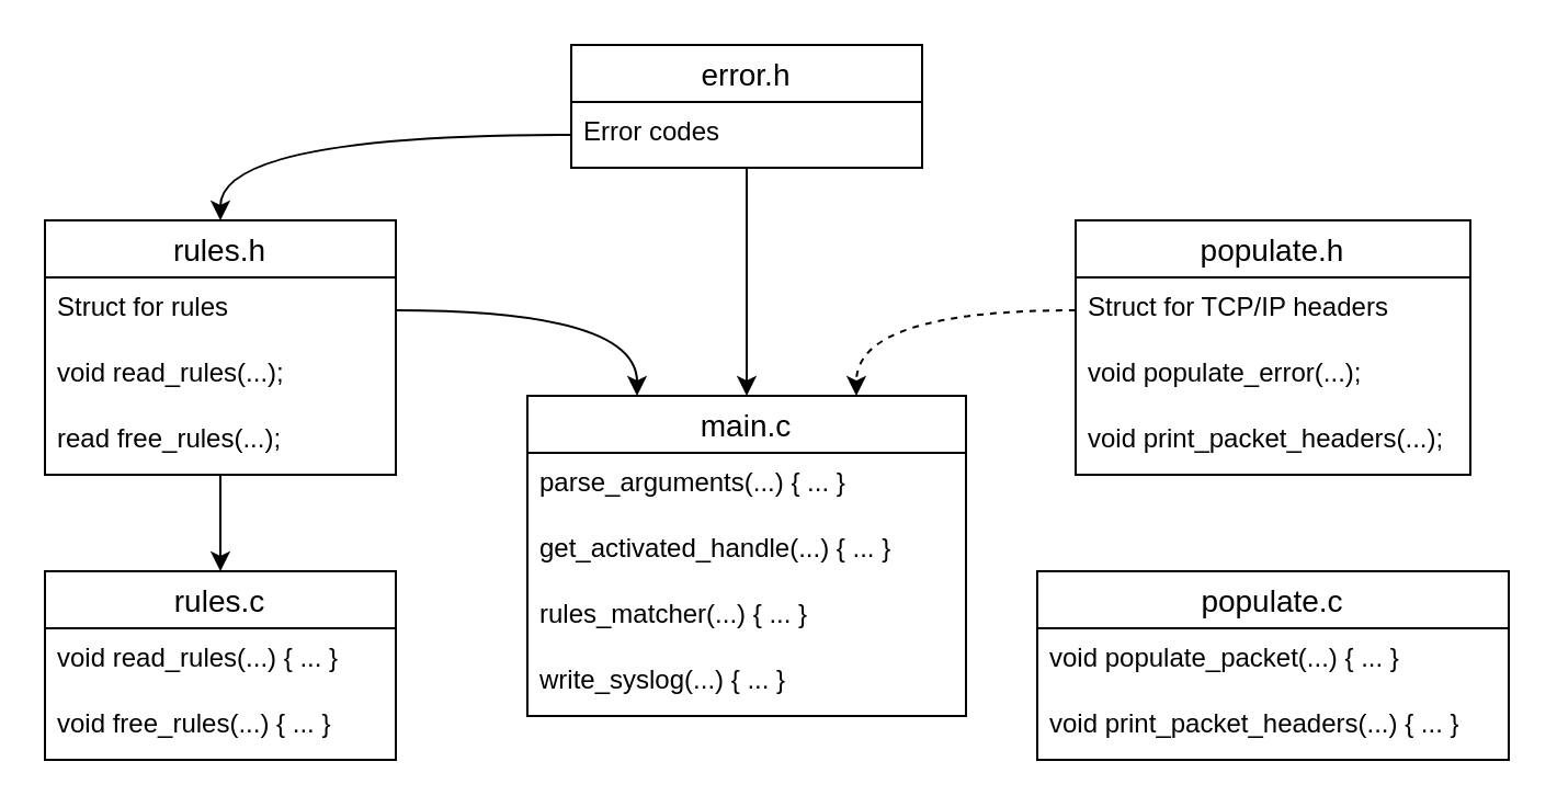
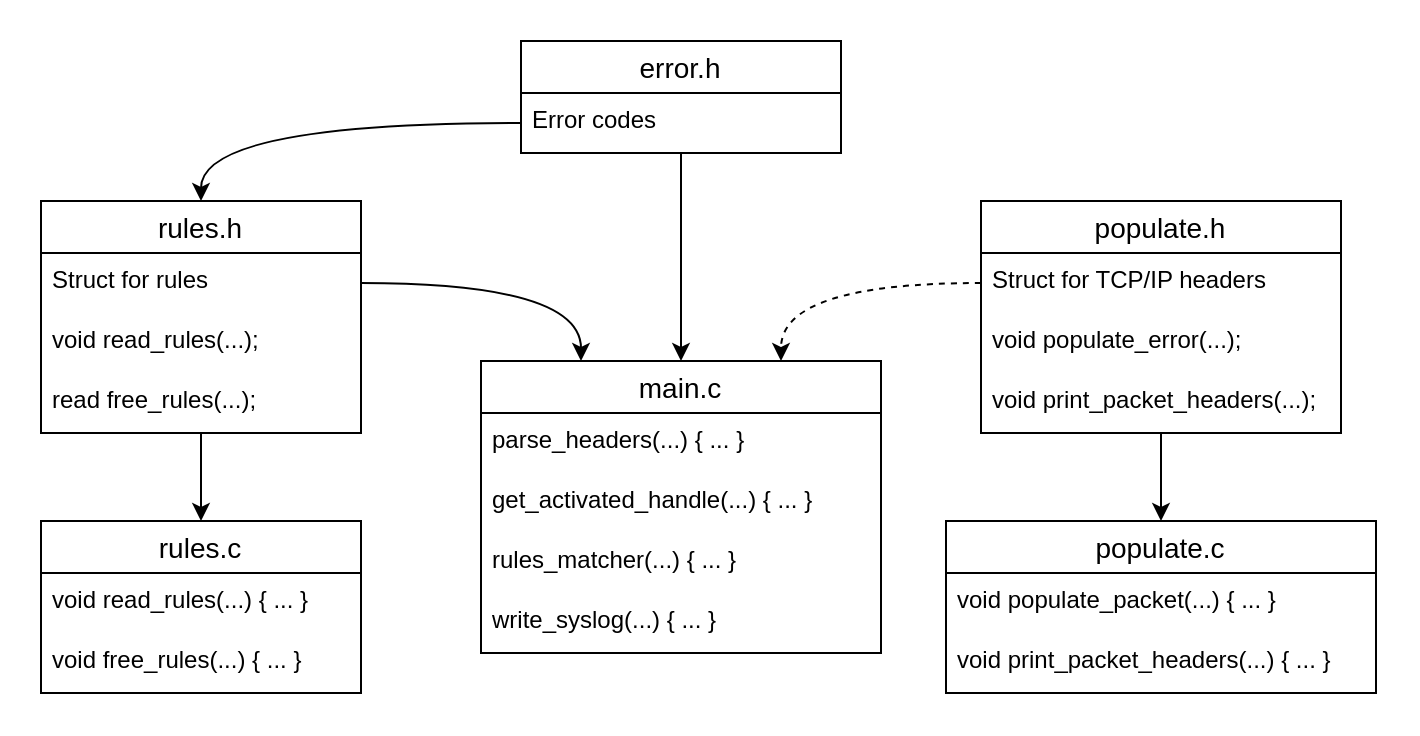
- <mxCell id="6" value="parse_arguments(...) { ... }" style="text;strokeColor=none;fillColor=none;spacingLeft=4;spacingRight=4;overflow=hidden;rotatable=0;points=[[0,0.5],[1,0.5]];portConstraint=eastwest;fontSize=12;" parent="5" vertex="1"><mxGeometry y="26" width="200" height="30" as="geometry" /></mxCell>
+ <mxCell id="6" value="parse_headers(...) { ... }" style="text;strokeColor=none;fillColor=none;spacingLeft=4;spacingRight=4;overflow=hidden;rotatable=0;points=[[0,0.5],[1,0.5]];portConstraint=eastwest;fontSize=12;" parent="5" vertex="1"><mxGeometry y="26" width="200" height="30" as="geometry" /></mxCell>
+ <mxCell id="19" style="edgeStyle=orthogonalEdgeStyle;curved=1;rounded=0;orthogonalLoop=1;jettySize=auto;html=1;entryX=0.5;entryY=0;entryDx=0;entryDy=0;" parent="1" source="20" target="10" edge="1"><mxGeometry relative="1" as="geometry" /></mxCell>
